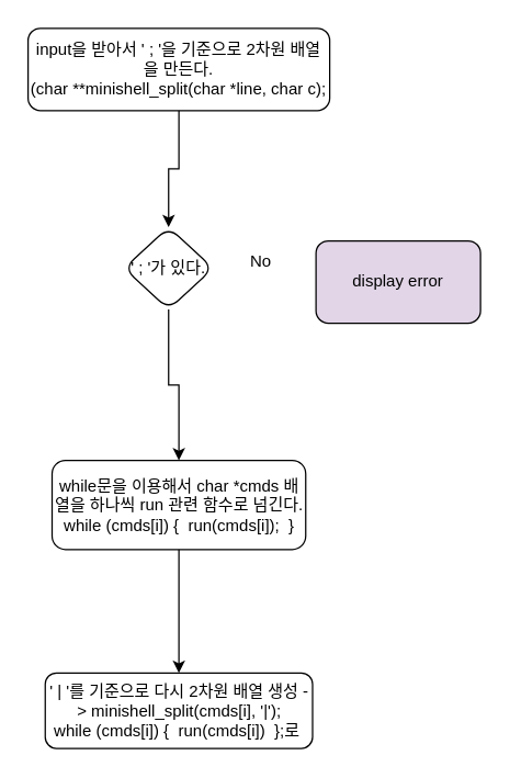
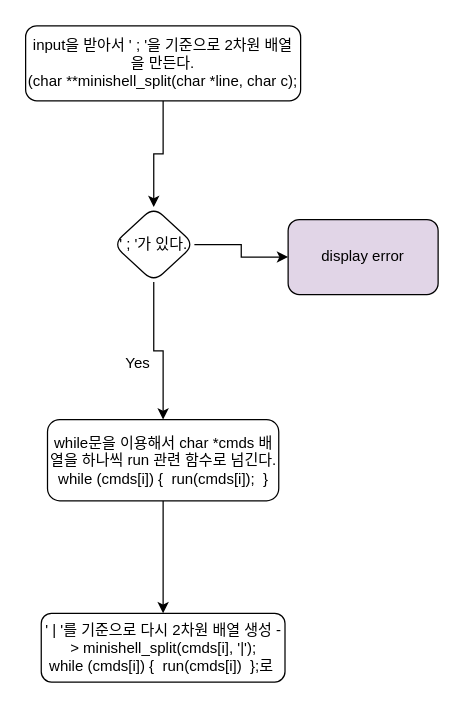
- <mxCell id="10" value="No" style="text;html=1;strokeColor=none;fillColor=none;align=center;verticalAlign=middle;whiteSpace=wrap;rounded=0;" vertex="1" parent="1"><mxGeometry x="170" y="180" width="40" height="20" as="geometry" /></mxCell>
+ <mxCell id="4" value="" style="edgeStyle=orthogonalEdgeStyle;rounded=0;orthogonalLoop=1;jettySize=auto;html=1;" edge="1" parent="1" source="6" target="7"><mxGeometry relative="1" as="geometry" /></mxCell>
+ <mxCell id="11" value="Yes" style="text;html=1;strokeColor=none;fillColor=none;align=center;verticalAlign=middle;whiteSpace=wrap;rounded=0;" vertex="1" parent="1"><mxGeometry x="90" y="280" width="40" height="20" as="geometry" /></mxCell>
